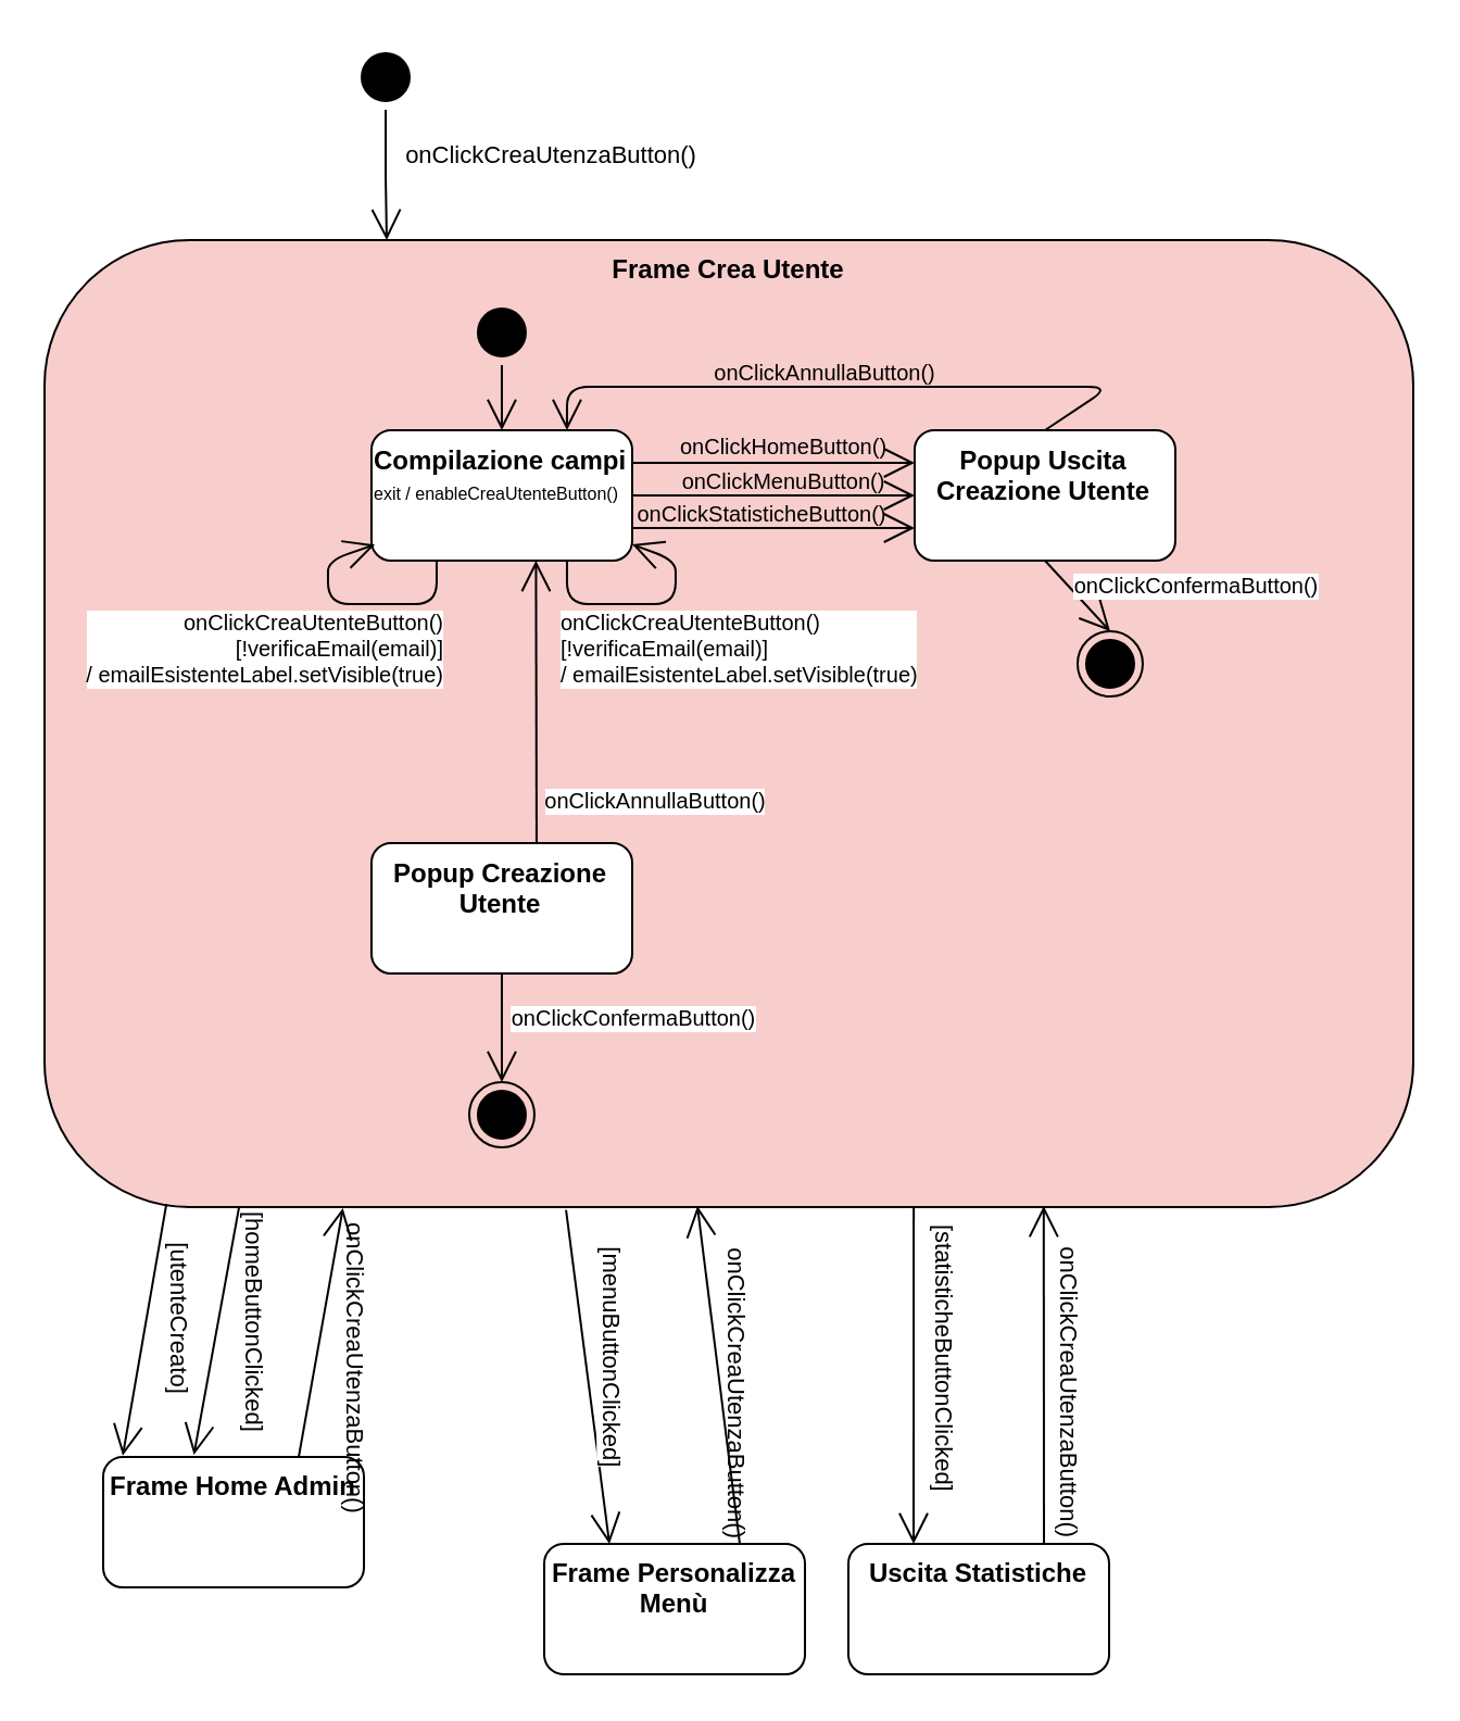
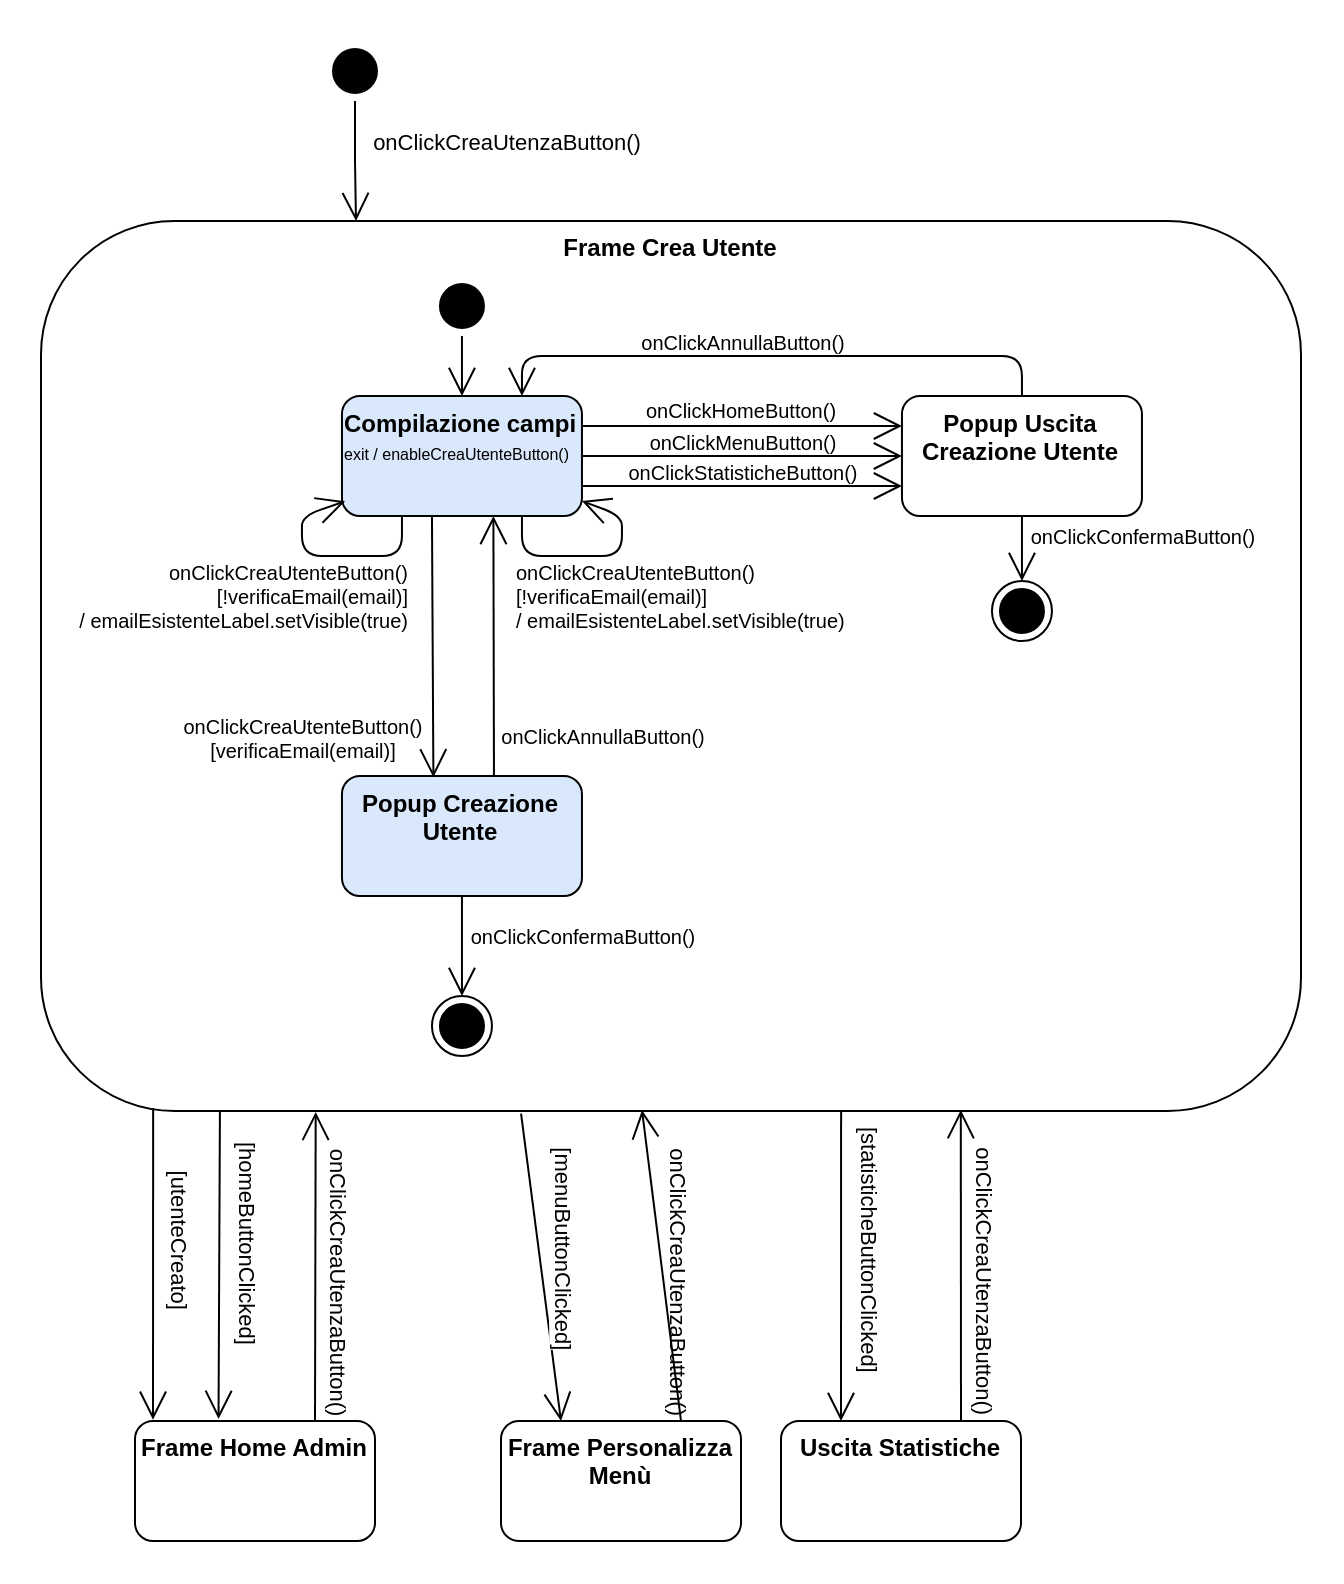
- <mxCell id="6" value="&lt;b&gt;Compilazione campi&lt;/b&gt;&lt;br&gt;&lt;font style=&quot;font-size: 8px;&quot;&gt;exit / enableCreaUtenteButton()&lt;/font&gt;" style="rounded=1;whiteSpace=wrap;html=1;align=left;verticalAlign=top;strokeWidth=1;perimeterSpacing=0;spacing=2;spacingRight=0;" parent="1" vertex="1"><mxGeometry x="170.48" y="197.5" width="120" height="60" as="geometry" /></mxCell>
+ <mxCell id="6" value="&lt;b&gt;Compilazione campi&lt;/b&gt;&lt;br&gt;&lt;font style=&quot;font-size: 8px;&quot;&gt;exit / enableCreaUtenteButton()&lt;/font&gt;" style="rounded=1;whiteSpace=wrap;html=1;align=left;verticalAlign=top;strokeWidth=1;perimeterSpacing=0;spacing=2;spacingRight=0;fillColor=#dae8fc;" parent="1" vertex="1"><mxGeometry x="170.48" y="197.5" width="120" height="60" as="geometry" /></mxCell>
- <mxCell id="21" value="&lt;b&gt;Popup Uscita Creazione Utente&lt;/b&gt;" style="rounded=1;whiteSpace=wrap;html=1;align=center;verticalAlign=top;" parent="1" vertex="1"><mxGeometry x="420.48" y="197.5" width="120" height="60" as="geometry" /></mxCell>
+ <mxCell id="21" value="&lt;b&gt;Popup Uscita Creazione Utente&lt;/b&gt;" style="rounded=1;whiteSpace=wrap;html=1;align=center;verticalAlign=top;" parent="1" vertex="1"><mxGeometry x="450.48" y="197.5" width="120" height="60" as="geometry" /></mxCell>
+ <mxCell id="14" value="" style="endArrow=open;endFill=1;endSize=12;html=1;rounded=1;strokeColor=#000000;fontSize=10;exitX=0.375;exitY=1;exitDx=0;exitDy=0;exitPerimeter=0;entryX=0.381;entryY=0.011;entryDx=0;entryDy=0;entryPerimeter=0;" parent="1" source="6" target="13" edge="1"><mxGeometry width="160" relative="1" as="geometry"><mxPoint x="290.48" y="337.5" as="sourcePoint" /><mxPoint x="450.48" y="337.5" as="targetPoint" /></mxGeometry></mxCell>
+ <mxCell id="15" value="onClickCreaUtenteButton() &lt;br style=&quot;font-size: 10px;&quot;&gt;[verificaEmail(email)]" style="edgeLabel;html=1;align=center;verticalAlign=middle;resizable=0;points=[];fontSize=10;labelBackgroundColor=none;" parent="14" vertex="1" connectable="0"><mxGeometry x="0.447" y="1" relative="1" as="geometry"><mxPoint x="-67" y="16" as="offset" /></mxGeometry></mxCell>
- <mxCell id="5" value="&lt;b&gt;Frame Crea Utente&lt;/b&gt;" style="rounded=1;whiteSpace=wrap;html=1;align=center;verticalAlign=top;fillColor=#f8cecc;" parent="1" vertex="1"><mxGeometry x="20" y="110" width="630" height="445" as="geometry" /></mxCell>
+ <mxCell id="5" value="&lt;b&gt;Frame Crea Utente&lt;/b&gt;" style="rounded=1;whiteSpace=wrap;html=1;align=center;verticalAlign=top;" parent="1" vertex="1"><mxGeometry x="20" y="110" width="630" height="445" as="geometry" /></mxCell>
- <mxCell id="13" value="&lt;b&gt;Popup Creazione Utente&lt;/b&gt;" style="rounded=1;whiteSpace=wrap;html=1;align=center;verticalAlign=top;" parent="1" vertex="1"><mxGeometry x="170.48" y="387.5" width="120" height="60" as="geometry" /></mxCell>
+ <mxCell id="13" value="&lt;b&gt;Popup Creazione Utente&lt;/b&gt;" style="rounded=1;whiteSpace=wrap;html=1;align=center;verticalAlign=top;fillColor=#dae8fc;" parent="1" vertex="1"><mxGeometry x="170.48" y="387.5" width="120" height="60" as="geometry" /></mxCell>
- <mxCell id="33" value="&lt;b&gt;Frame Home Admin&lt;/b&gt;" style="rounded=1;whiteSpace=wrap;html=1;align=center;verticalAlign=top;" parent="1" vertex="1"><mxGeometry x="47" y="670" width="120" height="60" as="geometry" /></mxCell>
+ <mxCell id="33" value="&lt;b&gt;Frame Home Admin&lt;/b&gt;" style="rounded=1;whiteSpace=wrap;html=1;align=center;verticalAlign=top;" parent="1" vertex="1"><mxGeometry x="67" y="710" width="120" height="60" as="geometry" /></mxCell>
